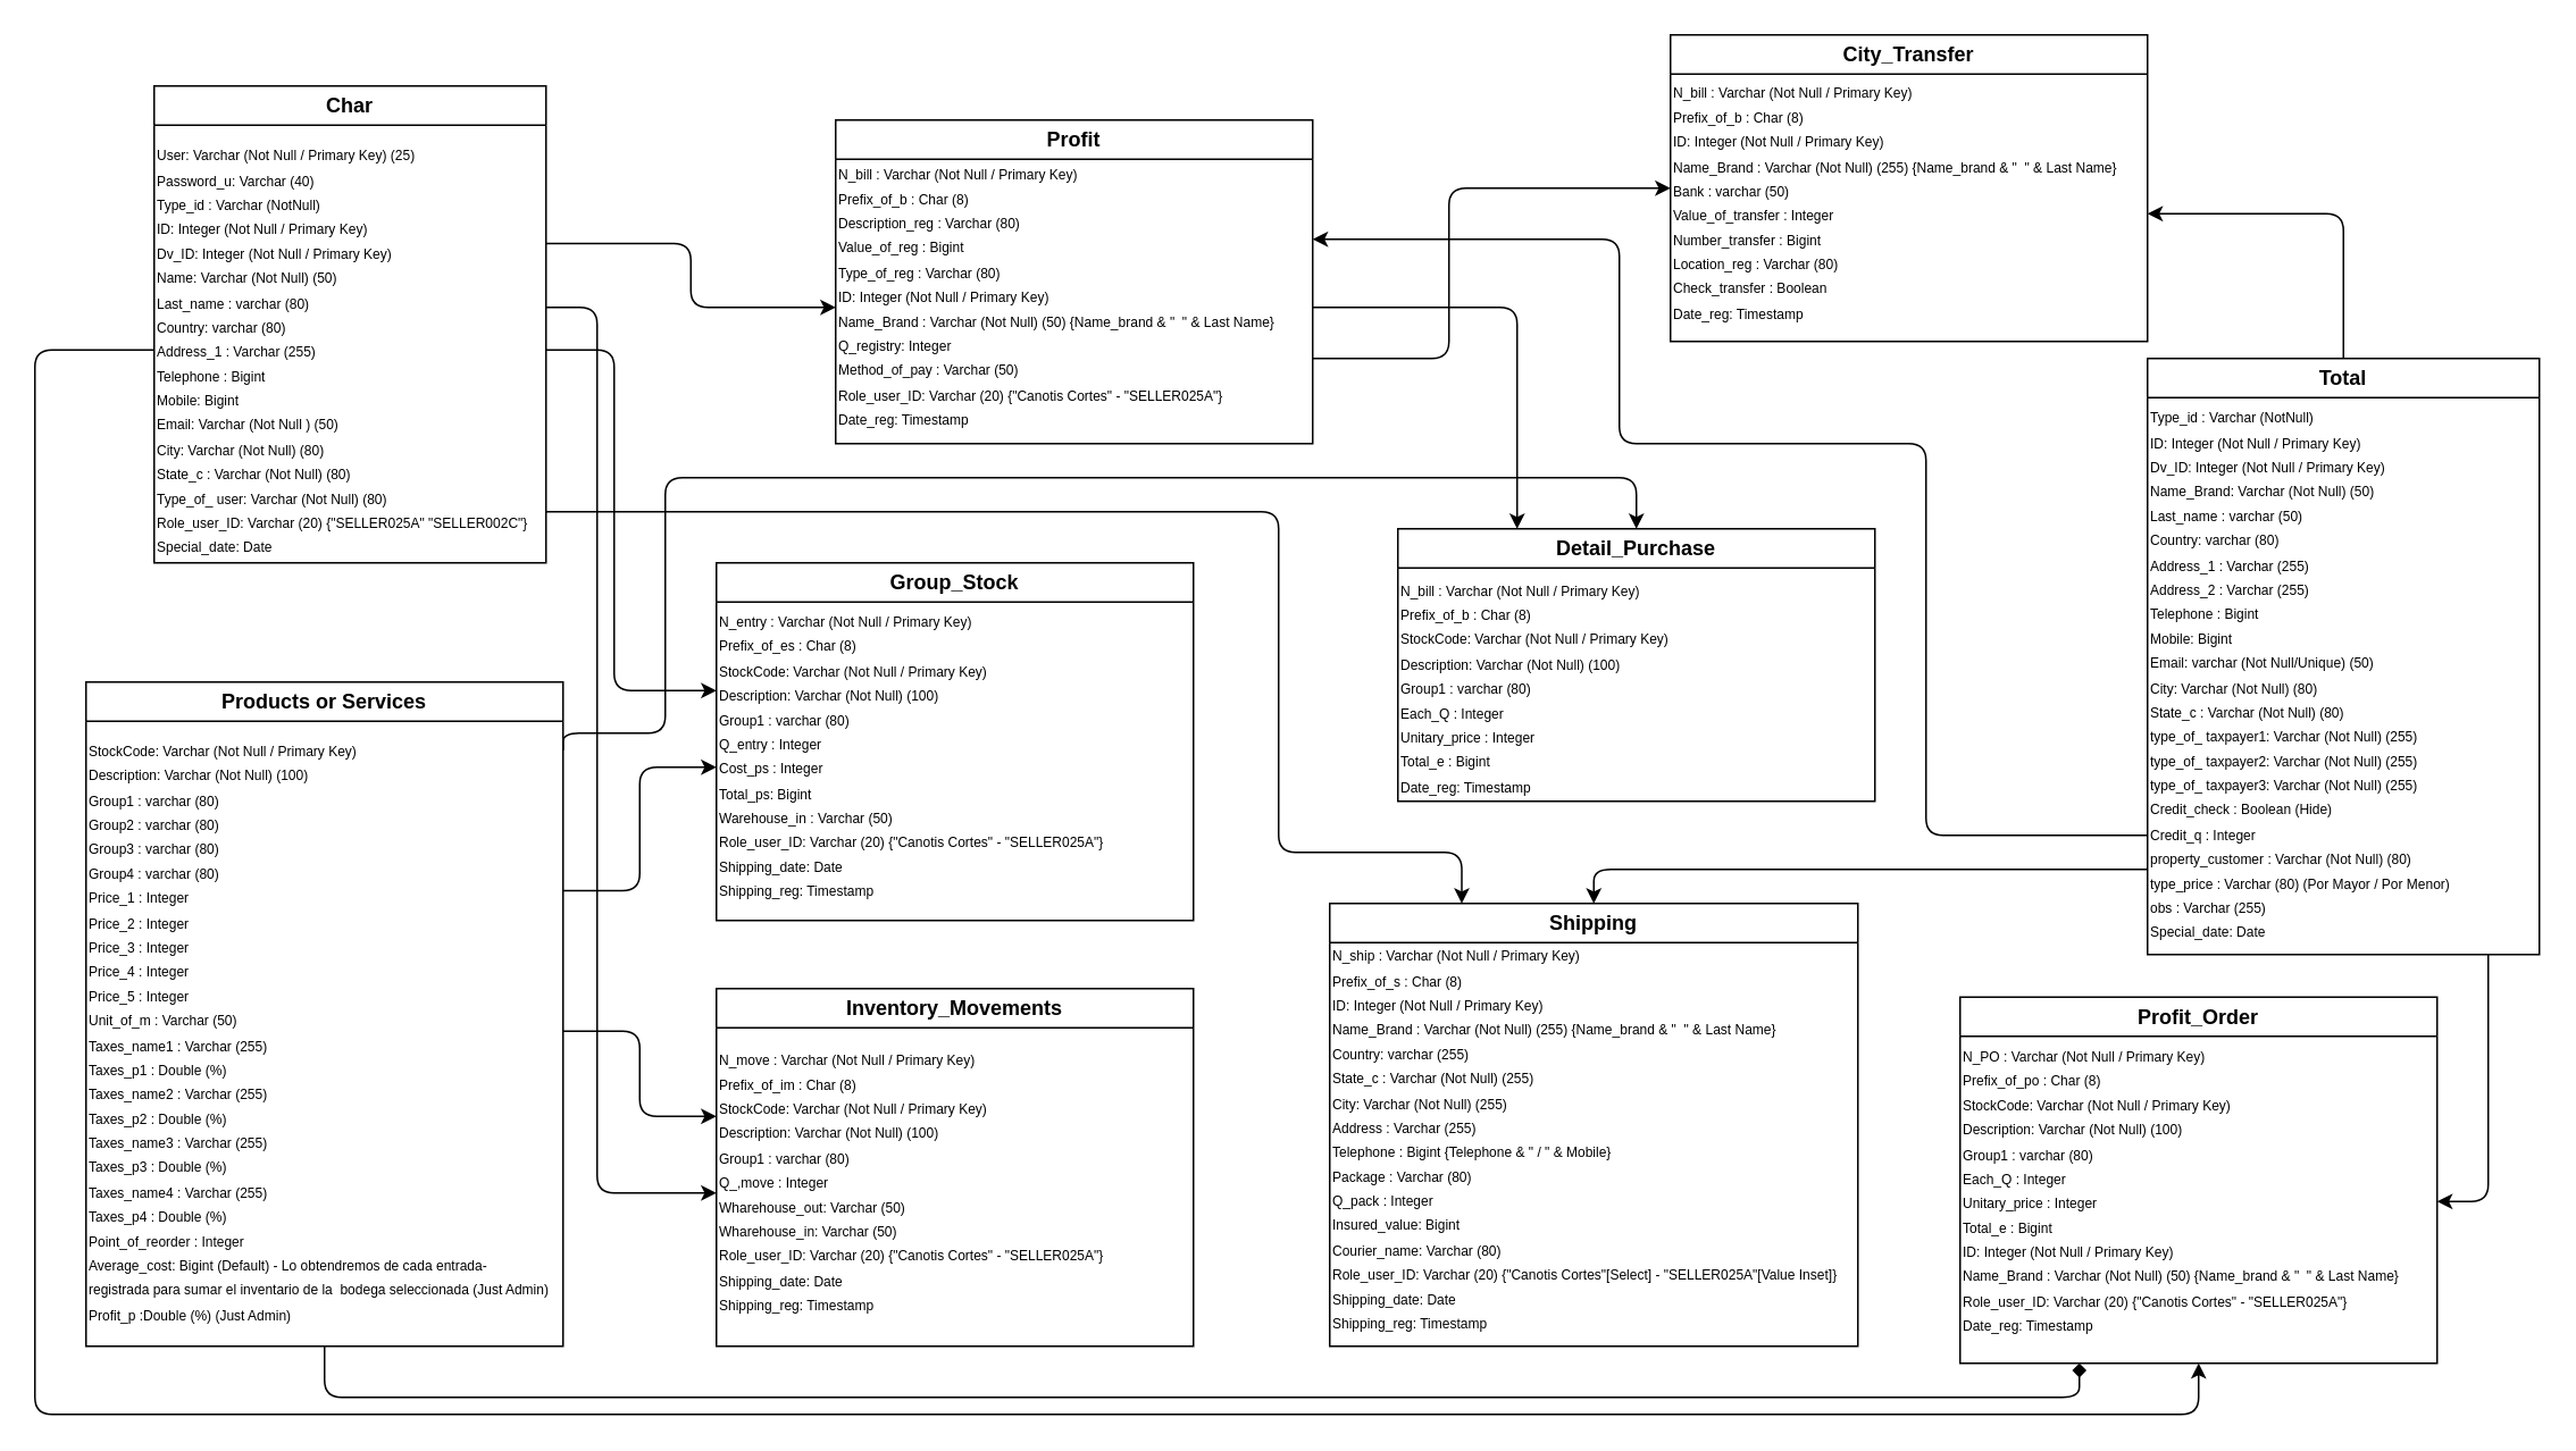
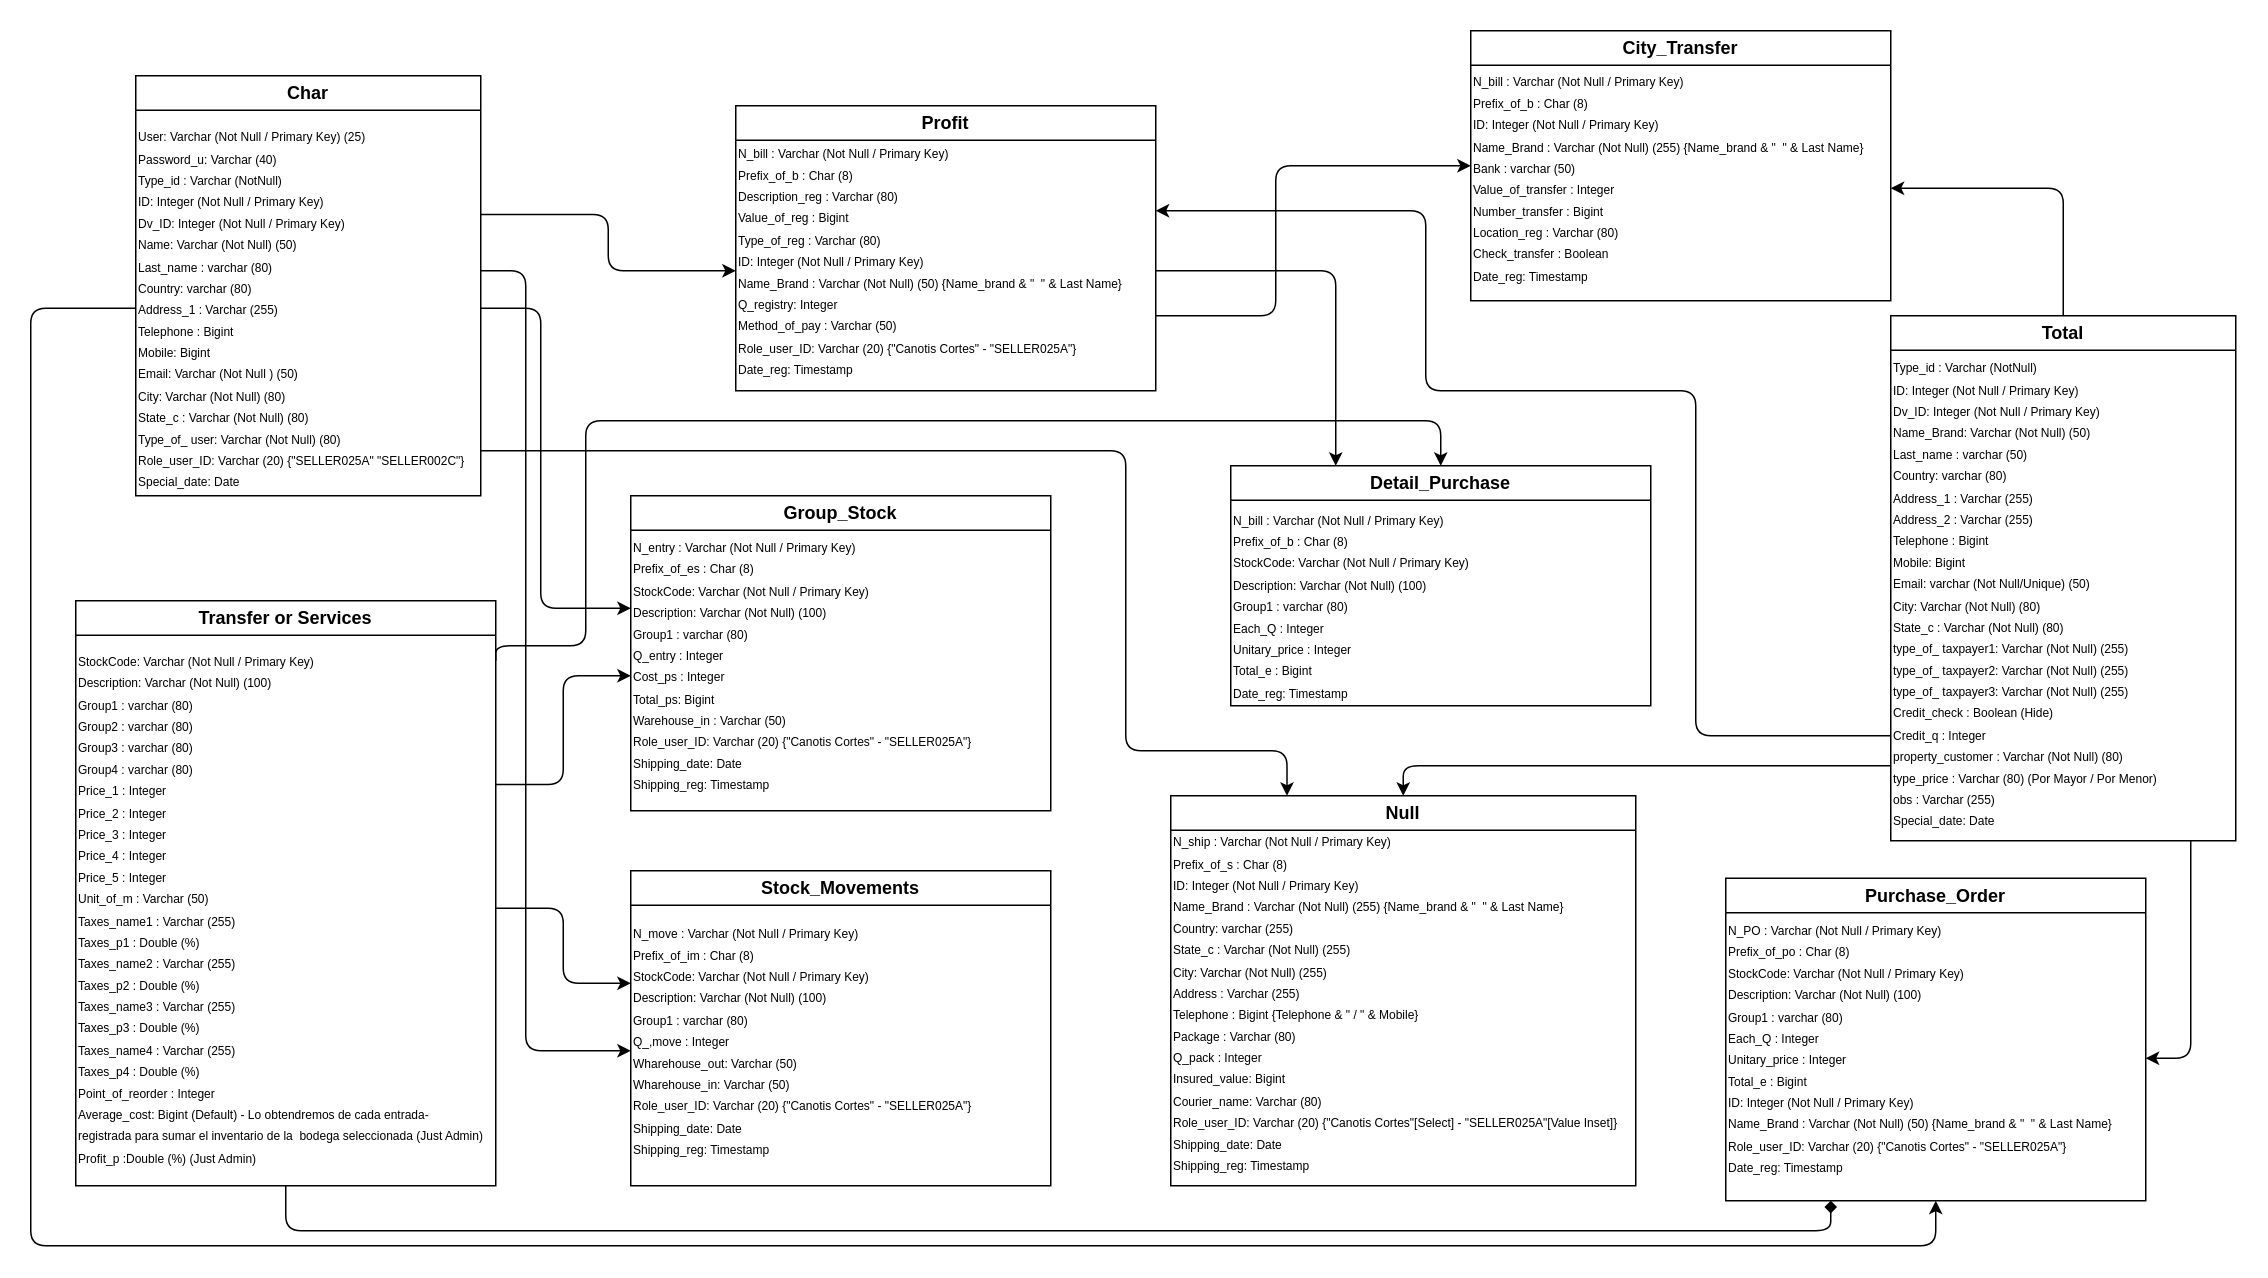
- <mxCell id="7" value="Products or Services" style="swimlane;whiteSpace=wrap;html=1;" parent="1" vertex="1"><mxGeometry x="50" y="400" width="280" height="390" as="geometry"><mxRectangle x="310" y="20" width="100" height="30" as="alternateBounds" /></mxGeometry></mxCell>
+ <mxCell id="7" value="Transfer or Services" style="swimlane;whiteSpace=wrap;html=1;" parent="1" vertex="1"><mxGeometry x="50" y="400" width="280" height="390" as="geometry"><mxRectangle x="310" y="20" width="100" height="30" as="alternateBounds" /></mxGeometry></mxCell>
- <mxCell id="9" value="Shipping" style="swimlane;whiteSpace=wrap;html=1;" parent="1" vertex="1"><mxGeometry x="780" y="530" width="310" height="260" as="geometry"><mxRectangle x="310" y="20" width="100" height="30" as="alternateBounds" /></mxGeometry></mxCell>
+ <mxCell id="9" value="Null" style="swimlane;whiteSpace=wrap;html=1;" parent="1" vertex="1"><mxGeometry x="780" y="530" width="310" height="260" as="geometry"><mxRectangle x="310" y="20" width="100" height="30" as="alternateBounds" /></mxGeometry></mxCell>
- <mxCell id="21" value="Inventory_Movements" style="swimlane;whiteSpace=wrap;html=1;" parent="1" vertex="1"><mxGeometry x="420" y="580" width="280" height="210" as="geometry"><mxRectangle x="310" y="20" width="100" height="30" as="alternateBounds" /></mxGeometry></mxCell>
+ <mxCell id="21" value="Stock_Movements" style="swimlane;whiteSpace=wrap;html=1;" parent="1" vertex="1"><mxGeometry x="420" y="580" width="280" height="210" as="geometry"><mxRectangle x="310" y="20" width="100" height="30" as="alternateBounds" /></mxGeometry></mxCell>
- <mxCell id="34" value="Profit_Order" style="swimlane;whiteSpace=wrap;html=1;" parent="1" vertex="1"><mxGeometry x="1150" y="585" width="280" height="215" as="geometry"><mxRectangle x="310" y="20" width="100" height="30" as="alternateBounds" /></mxGeometry></mxCell>
+ <mxCell id="34" value="Purchase_Order" style="swimlane;whiteSpace=wrap;html=1;" parent="1" vertex="1"><mxGeometry x="1150" y="585" width="280" height="215" as="geometry"><mxRectangle x="310" y="20" width="100" height="30" as="alternateBounds" /></mxGeometry></mxCell>
